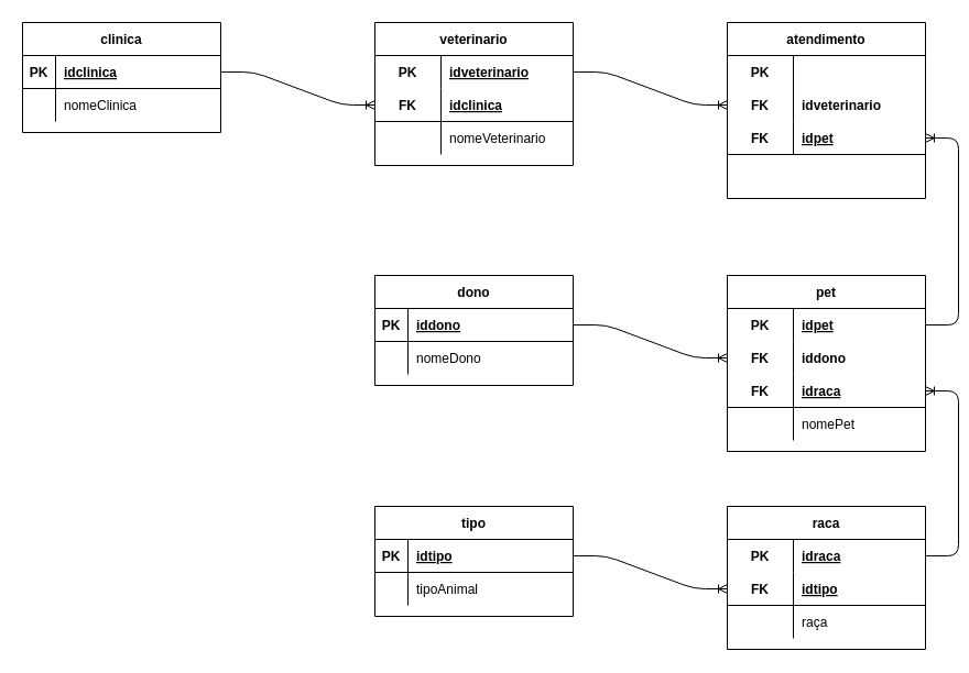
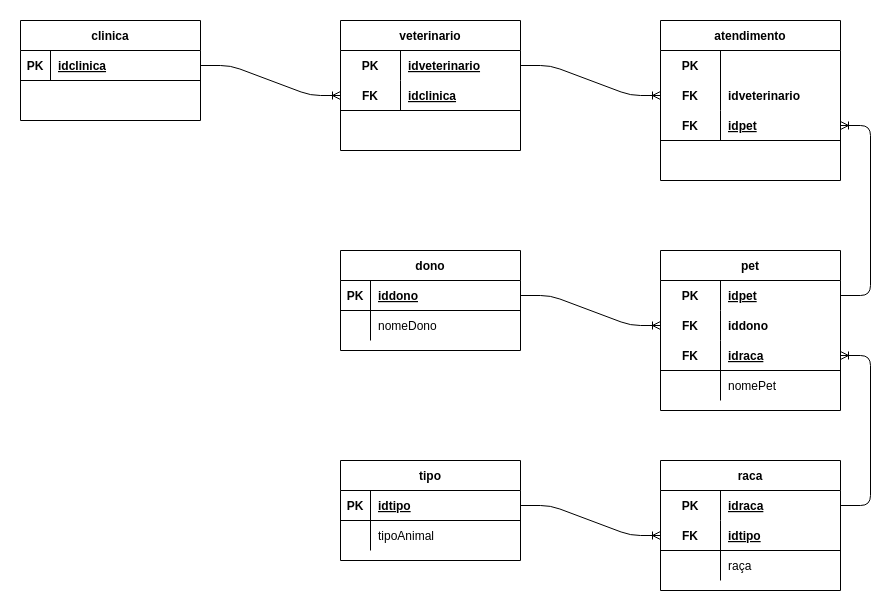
- <mxCell id="8" value="nomeClinica" style="shape=partialRectangle;connectable=0;fillColor=none;top=0;left=0;bottom=0;right=0;align=left;spacingLeft=6;overflow=hidden;" vertex="1" parent="6"><mxGeometry x="30" width="150" height="30" as="geometry" /></mxCell>
- <mxCell id="18" value="nomeVeterinario" style="shape=partialRectangle;connectable=0;fillColor=none;top=0;left=0;bottom=0;right=0;align=left;spacingLeft=6;overflow=hidden;" vertex="1" parent="16"><mxGeometry x="60" width="120" height="30" as="geometry" /></mxCell>
